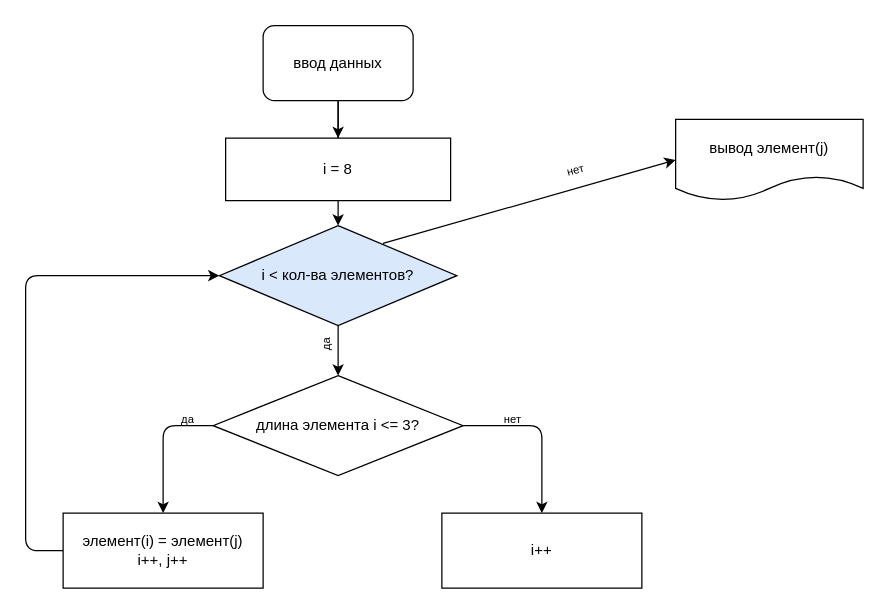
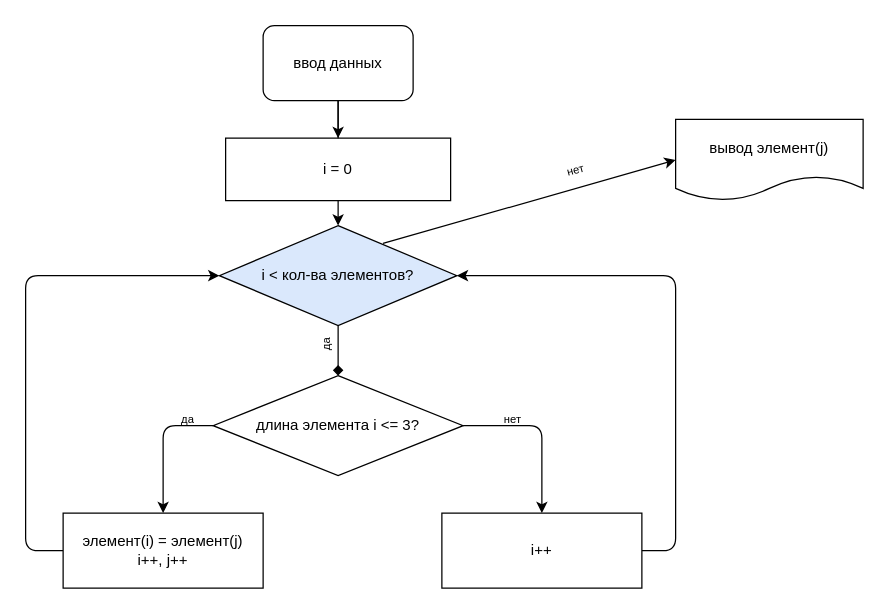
- <mxCell id="8" value="i = 8" style="rounded=0;whiteSpace=wrap;html=1;" vertex="1" parent="1"><mxGeometry x="180" y="110" width="180" height="50" as="geometry" /></mxCell>
+ <mxCell id="8" value="i = 0" style="rounded=0;whiteSpace=wrap;html=1;" vertex="1" parent="1"><mxGeometry x="180" y="110" width="180" height="50" as="geometry" /></mxCell>
+ <mxCell id="12" style="edgeStyle=none;html=1;entryX=1;entryY=0.5;entryDx=0;entryDy=0;fontSize=12;" edge="1" parent="1" source="13" target="18"><mxGeometry relative="1" as="geometry"><Array as="points"><mxPoint x="540" y="440" /><mxPoint x="540" y="220" /></Array></mxGeometry></mxCell>
- <mxCell id="16" style="edgeStyle=none;html=1;entryX=0.5;entryY=0;entryDx=0;entryDy=0;fontSize=12;" edge="1" parent="1" source="18" target="6"><mxGeometry relative="1" as="geometry" /></mxCell>
+ <mxCell id="16" style="edgeStyle=none;html=1;entryX=0.5;entryY=0;entryDx=0;entryDy=0;fontSize=12;endArrow=diamond;" edge="1" parent="1" source="18" target="6"><mxGeometry relative="1" as="geometry" /></mxCell>
